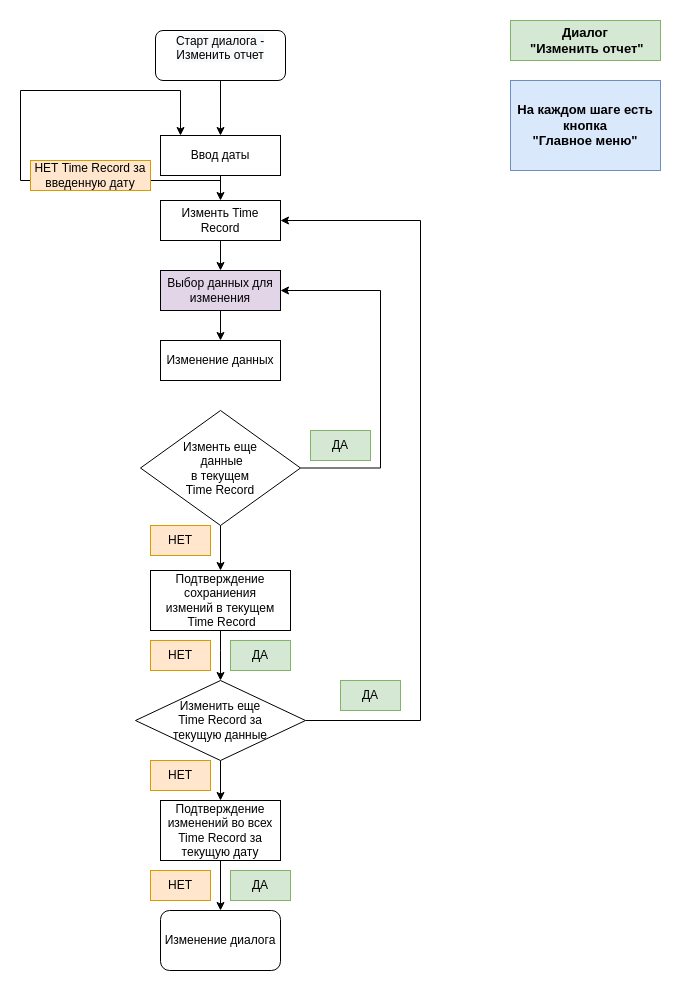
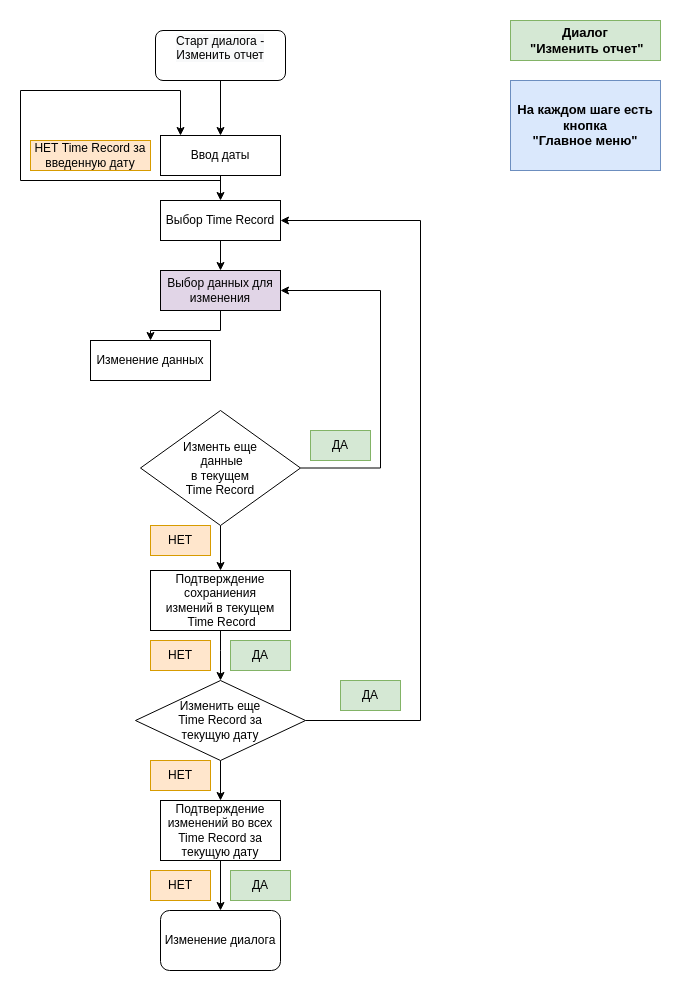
- <mxCell id="29" value="НЕТ Time Record за введенную дату" style="text;html=1;strokeColor=#d79b00;fillColor=#ffe6cc;align=center;verticalAlign=middle;whiteSpace=wrap;rounded=0;" parent="1" vertex="1"><mxGeometry x="30" y="160" width="120" height="30" as="geometry" /></mxCell>
+ <mxCell id="29" value="НЕТ Time Record за введенную дату" style="text;html=1;strokeColor=#d79b00;fillColor=#ffe6cc;align=center;verticalAlign=middle;whiteSpace=wrap;rounded=0;" parent="1" vertex="1"><mxGeometry x="30" y="140" width="120" height="30" as="geometry" /></mxCell>
- <mxCell id="8" value="Изменть Time Record" style="whiteSpace=wrap;html=1;rounded=0;" parent="1" vertex="1"><mxGeometry x="160" y="200" width="120" height="40" as="geometry" /></mxCell>
+ <mxCell id="8" value="Выбор Time Record" style="whiteSpace=wrap;html=1;rounded=0;" parent="1" vertex="1"><mxGeometry x="160" y="200" width="120" height="40" as="geometry" /></mxCell>
- <mxCell id="11" value="Изменение данных" style="whiteSpace=wrap;html=1;rounded=0;" parent="1" vertex="1"><mxGeometry x="160" y="340" width="120" height="40" as="geometry" /></mxCell>
+ <mxCell id="11" value="Изменение данных" style="whiteSpace=wrap;html=1;rounded=0;" parent="1" vertex="1"><mxGeometry x="90" y="340" width="120" height="40" as="geometry" /></mxCell>
- <mxCell id="24" value="Изменить еще &lt;br&gt;Time Record за &lt;br&gt;текущую данные" style="rhombus;whiteSpace=wrap;html=1;" parent="1" vertex="1"><mxGeometry x="135" y="680" width="170" height="80" as="geometry" /></mxCell>
+ <mxCell id="24" value="Изменить еще &lt;br&gt;Time Record за &lt;br&gt;текущую дату" style="rhombus;whiteSpace=wrap;html=1;" parent="1" vertex="1"><mxGeometry x="135" y="680" width="170" height="80" as="geometry" /></mxCell>
